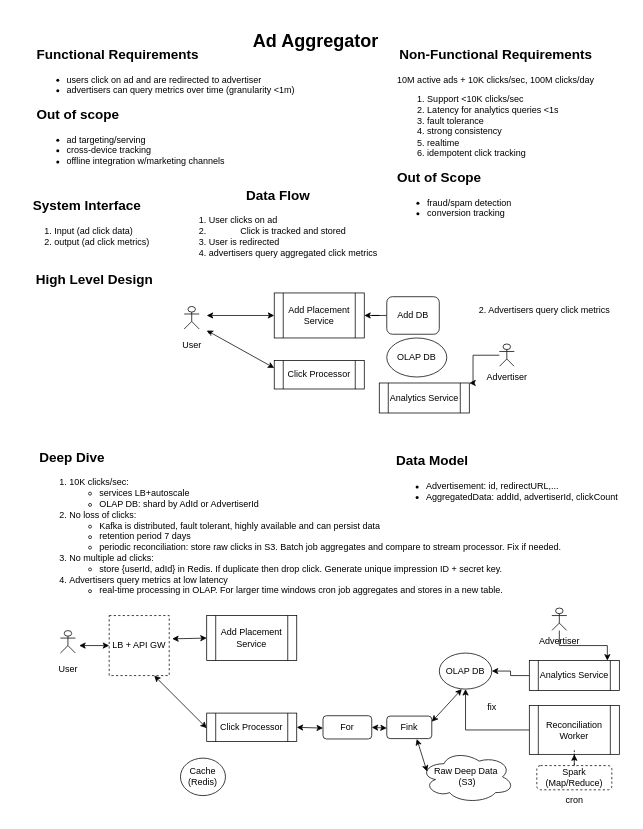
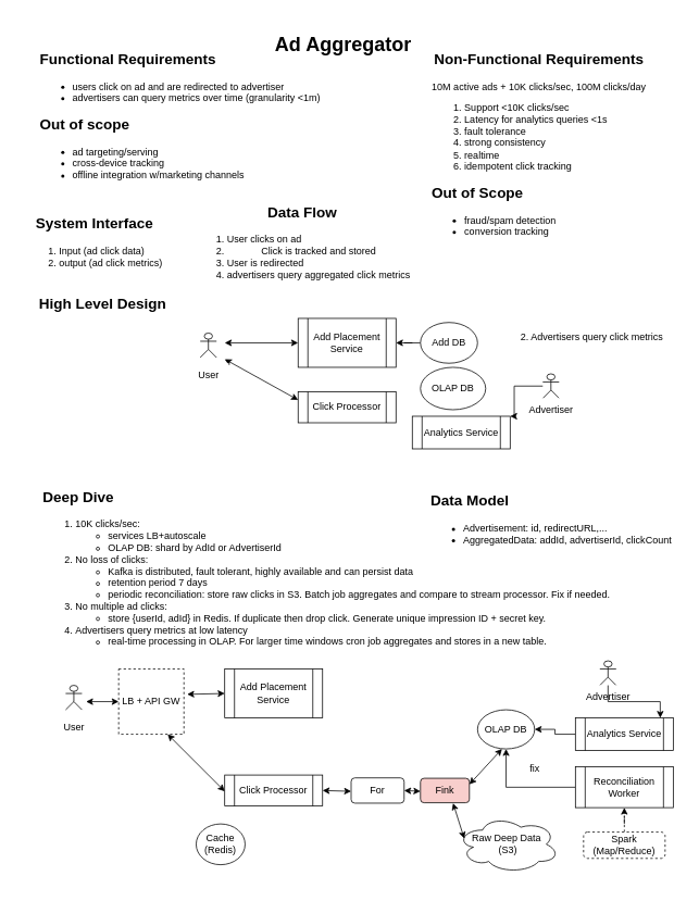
- <mxCell id="11" value="Add DB" style="whiteSpace=wrap;html=1;rounded=1;" vertex="1" parent="1"><mxGeometry x="515" y="395" width="70" height="50" as="geometry" /></mxCell>
+ <mxCell id="11" value="Add DB" style="ellipse;whiteSpace=wrap;html=1;" vertex="1" parent="1"><mxGeometry x="515" y="395" width="70" height="50" as="geometry" /></mxCell>
- <mxCell id="34" value="Fink" style="rounded=1;whiteSpace=wrap;html=1;" vertex="1" parent="1"><mxGeometry x="515" y="954" width="60" height="30" as="geometry" /></mxCell>
+ <mxCell id="34" value="Fink" style="rounded=1;whiteSpace=wrap;html=1;fillColor=#f8cecc;" vertex="1" parent="1"><mxGeometry x="515" y="954" width="60" height="30" as="geometry" /></mxCell>
- <mxCell id="46" value="Reconciliation Worker" style="shape=process;whiteSpace=wrap;html=1;backgroundOutline=1;" vertex="1" parent="1"><mxGeometry x="705" y="940" width="120" height="65" as="geometry" /></mxCell>
+ <mxCell id="46" value="Reconciliation Worker" style="shape=process;whiteSpace=wrap;html=1;backgroundOutline=1;" vertex="1" parent="1"><mxGeometry x="705" y="940" width="120" height="50" as="geometry" /></mxCell>
- <mxCell id="49" value="cron" style="text;html=1;align=center;verticalAlign=middle;resizable=0;points=[];autosize=1;strokeColor=none;fillColor=none;" vertex="1" parent="1"><mxGeometry x="740" y="1052.25" width="50" height="30" as="geometry" /></mxCell>
